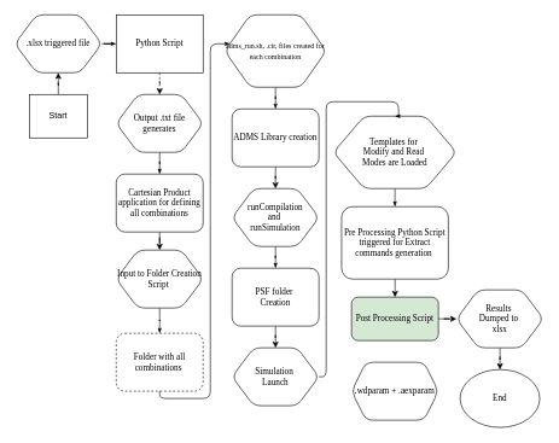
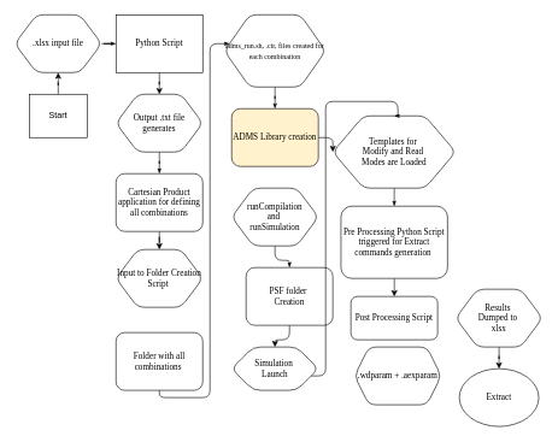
- <mxCell id="3" value=".xlsx triggered file" style="shape=hexagon;perimeter=hexagonPerimeter;whiteSpace=wrap;html=1;rounded=1;shadow=0;labelBackgroundColor=none;strokeWidth=1;fontFamily=Verdana;fontSize=12;align=center;size=0.25;" parent="1" vertex="1"><mxGeometry x="20" y="20" width="120" height="80" as="geometry" /></mxCell>
+ <mxCell id="3" value=".xlsx input file" style="shape=hexagon;perimeter=hexagonPerimeter;whiteSpace=wrap;html=1;rounded=1;shadow=0;labelBackgroundColor=none;strokeWidth=1;fontFamily=Verdana;fontSize=12;align=center;size=0.25;" parent="1" vertex="1"><mxGeometry x="20" y="20" width="120" height="80" as="geometry" /></mxCell>
- <mxCell id="4" style="edgeStyle=orthogonalEdgeStyle;rounded=1;orthogonalLoop=1;jettySize=auto;html=1;entryX=0.5;entryY=0;entryDx=0;entryDy=0;labelBackgroundColor=none;fontColor=default;dashed=1;" edge="1" parent="1" source="5" target="7"><mxGeometry relative="1" as="geometry" /></mxCell>
+ <mxCell id="4" style="edgeStyle=orthogonalEdgeStyle;rounded=1;orthogonalLoop=1;jettySize=auto;html=1;entryX=0.5;entryY=0;entryDx=0;entryDy=0;labelBackgroundColor=none;fontColor=default;" edge="1" parent="1" source="5" target="7"><mxGeometry relative="1" as="geometry" /></mxCell>
- <mxCell id="17" value="ADMS Library creation" style="rounded=1;whiteSpace=wrap;html=1;shadow=0;labelBackgroundColor=none;strokeWidth=1;fontFamily=Verdana;fontSize=12;align=center;" parent="1" vertex="1"><mxGeometry x="320" y="150" width="120" height="80" as="geometry" /></mxCell>
+ <mxCell id="17" value="ADMS Library creation" style="rounded=1;whiteSpace=wrap;html=1;shadow=0;labelBackgroundColor=none;strokeWidth=1;fontFamily=Verdana;fontSize=12;align=center;fillColor=#fff2cc;" parent="1" vertex="1"><mxGeometry x="320" y="150" width="120" height="80" as="geometry" /></mxCell>
- <mxCell id="16" value="" style="edgeStyle=orthogonalEdgeStyle;rounded=1;orthogonalLoop=1;jettySize=auto;html=1;labelBackgroundColor=none;fontColor=default;" edge="1" parent="1" source="17" target="19"><mxGeometry relative="1" as="geometry" /></mxCell>
+ <mxCell id="16" value="" style="edgeStyle=orthogonalEdgeStyle;rounded=1;orthogonalLoop=1;jettySize=auto;html=1;labelBackgroundColor=none;fontColor=default;" edge="1" parent="1" source="17" target="23"><mxGeometry relative="1" as="geometry" /></mxCell>
- <mxCell id="21" value="PSF folder&amp;nbsp;&lt;div&gt;Creation&lt;/div&gt;" style="rounded=1;whiteSpace=wrap;html=1;shadow=0;labelBackgroundColor=none;strokeWidth=1;fontFamily=Verdana;fontSize=12;align=center;" parent="1" vertex="1"><mxGeometry x="320" y="370" width="120" height="80" as="geometry" /></mxCell>
+ <mxCell id="21" value="PSF folder&amp;nbsp;&lt;div&gt;Creation&lt;/div&gt;" style="rounded=1;whiteSpace=wrap;html=1;shadow=0;labelBackgroundColor=none;strokeWidth=1;fontFamily=Verdana;fontSize=12;align=center;" parent="1" vertex="1"><mxGeometry x="340" y="370" width="120" height="80" as="geometry" /></mxCell>
- <mxCell id="31" value="&lt;span style=&quot;font-family: Verdana;&quot;&gt;Post Processing Script&lt;/span&gt;" style="rounded=1;whiteSpace=wrap;html=1;labelBackgroundColor=none;fillColor=#d5e8d4;" vertex="1" parent="1"><mxGeometry x="485" y="410" width="120" height="60" as="geometry" /></mxCell>
+ <mxCell id="31" value="&lt;span style=&quot;font-family: Verdana;&quot;&gt;Post Processing Script&lt;/span&gt;" style="rounded=1;whiteSpace=wrap;html=1;labelBackgroundColor=none;" vertex="1" parent="1"><mxGeometry x="485" y="410" width="120" height="60" as="geometry" /></mxCell>
- <mxCell id="30" value="" style="edgeStyle=orthogonalEdgeStyle;rounded=1;orthogonalLoop=1;jettySize=auto;html=1;labelBackgroundColor=none;fontColor=default;" edge="1" parent="1" source="31" target="29"><mxGeometry relative="1" as="geometry" /></mxCell>
- <mxCell id="10" style="edgeStyle=orthogonalEdgeStyle;rounded=1;html=1;labelBackgroundColor=none;startArrow=none;startFill=0;startSize=5;endArrow=classicThin;endFill=1;endSize=5;jettySize=auto;orthogonalLoop=1;strokeWidth=1;fontFamily=Verdana;fontSize=8;fontColor=default;" parent="1" source="11" target="13" edge="1"><mxGeometry relative="1" as="geometry" /></mxCell>
- <mxCell id="13" value="Folder with all combinations&amp;nbsp;" style="rounded=1;whiteSpace=wrap;html=1;shadow=0;labelBackgroundColor=none;strokeWidth=1;fontFamily=Verdana;fontSize=12;align=center;dashed=1;" parent="1" vertex="1"><mxGeometry x="160" y="460" width="120" height="80" as="geometry" /></mxCell>
+ <mxCell id="13" value="Folder with all combinations&amp;nbsp;" style="rounded=1;whiteSpace=wrap;html=1;shadow=0;labelBackgroundColor=none;strokeWidth=1;fontFamily=Verdana;fontSize=12;align=center;" parent="1" vertex="1"><mxGeometry x="160" y="460" width="120" height="80" as="geometry" /></mxCell>
- <mxCell id="27" value="Simulation&amp;nbsp;&lt;div&gt;Launch&lt;/div&gt;" style="shape=hexagon;perimeter=hexagonPerimeter;whiteSpace=wrap;html=1;rounded=1;shadow=0;labelBackgroundColor=none;strokeWidth=1;fontFamily=Verdana;fontSize=12;align=center;" parent="1" vertex="1"><mxGeometry x="320" y="480" width="120" height="80" as="geometry" /></mxCell>
+ <mxCell id="27" value="Simulation&amp;nbsp;&lt;div&gt;Launch&lt;/div&gt;" style="shape=hexagon;perimeter=hexagonPerimeter;whiteSpace=wrap;html=1;rounded=1;shadow=0;labelBackgroundColor=none;strokeWidth=1;fontFamily=Verdana;fontSize=12;align=center;" parent="1" vertex="1"><mxGeometry x="320" y="480" width="120" height="60" as="geometry" /></mxCell>
- <mxCell id="32" value="&lt;span style=&quot;font-family: Verdana;&quot;&gt;.wdparam + .aexparam&lt;/span&gt;" style="shape=hexagon;perimeter=hexagonPerimeter2;whiteSpace=wrap;html=1;fixedSize=1;size=20.0;rounded=1;labelBackgroundColor=none;" vertex="1" parent="1"><mxGeometry x="485" y="500" width="120" height="80" as="geometry" /></mxCell>
+ <mxCell id="32" value="&lt;span style=&quot;font-family: Verdana;&quot;&gt;.wdparam + .aexparam&lt;/span&gt;" style="shape=hexagon;perimeter=hexagonPerimeter2;whiteSpace=wrap;html=1;fixedSize=1;size=20.0;rounded=1;labelBackgroundColor=none;" vertex="1" parent="1"><mxGeometry x="490" y="480" width="120" height="80" as="geometry" /></mxCell>
- <mxCell id="33" value="End" style="ellipse;whiteSpace=wrap;html=1;fontFamily=Verdana;rounded=1;shadow=0;labelBackgroundColor=none;strokeWidth=1;" vertex="1" parent="1"><mxGeometry x="635" y="510" width="110" height="80" as="geometry" /></mxCell>
+ <mxCell id="33" value="Extract" style="ellipse;whiteSpace=wrap;html=1;fontFamily=Verdana;rounded=1;shadow=0;labelBackgroundColor=none;strokeWidth=1;" vertex="1" parent="1"><mxGeometry x="635" y="510" width="110" height="80" as="geometry" /></mxCell>
